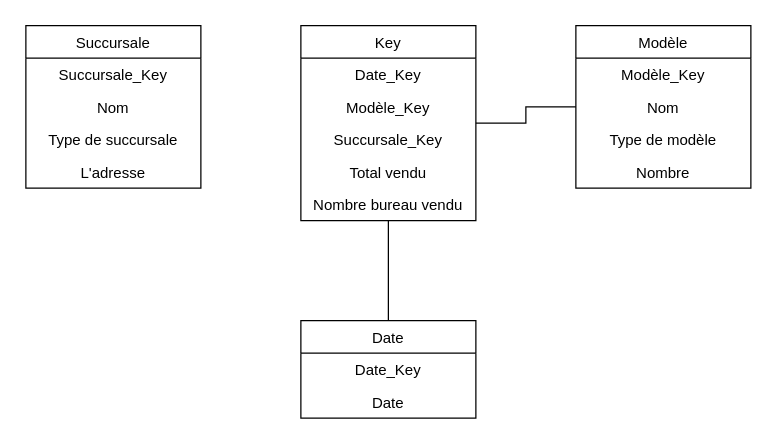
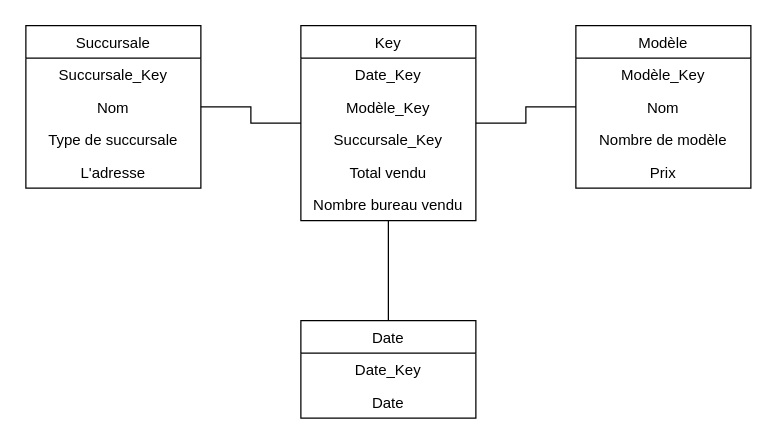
+ <mxCell id="2" value="" style="edgeStyle=orthogonalEdgeStyle;rounded=0;orthogonalLoop=1;jettySize=auto;html=1;endArrow=none;endFill=0;" edge="1" parent="1" source="5" target="11"><mxGeometry relative="1" as="geometry" /></mxCell>
- <mxCell id="22" value="Type de modèle" style="text;strokeColor=none;fillColor=none;align=center;verticalAlign=top;spacingLeft=4;spacingRight=4;overflow=hidden;rotatable=0;points=[[0,0.5],[1,0.5]];portConstraint=eastwest;" vertex="1" parent="19"><mxGeometry y="78" width="140" height="26" as="geometry" /></mxCell>
+ <mxCell id="22" value="Nombre de modèle" style="text;strokeColor=none;fillColor=none;align=center;verticalAlign=top;spacingLeft=4;spacingRight=4;overflow=hidden;rotatable=0;points=[[0,0.5],[1,0.5]];portConstraint=eastwest;" vertex="1" parent="19"><mxGeometry y="78" width="140" height="26" as="geometry" /></mxCell>
- <mxCell id="23" value="Nombre" style="text;strokeColor=none;fillColor=none;align=center;verticalAlign=top;spacingLeft=4;spacingRight=4;overflow=hidden;rotatable=0;points=[[0,0.5],[1,0.5]];portConstraint=eastwest;" vertex="1" parent="19"><mxGeometry y="104" width="140" height="26" as="geometry" /></mxCell>
+ <mxCell id="23" value="Prix" style="text;strokeColor=none;fillColor=none;align=center;verticalAlign=top;spacingLeft=4;spacingRight=4;overflow=hidden;rotatable=0;points=[[0,0.5],[1,0.5]];portConstraint=eastwest;" vertex="1" parent="19"><mxGeometry y="104" width="140" height="26" as="geometry" /></mxCell>
